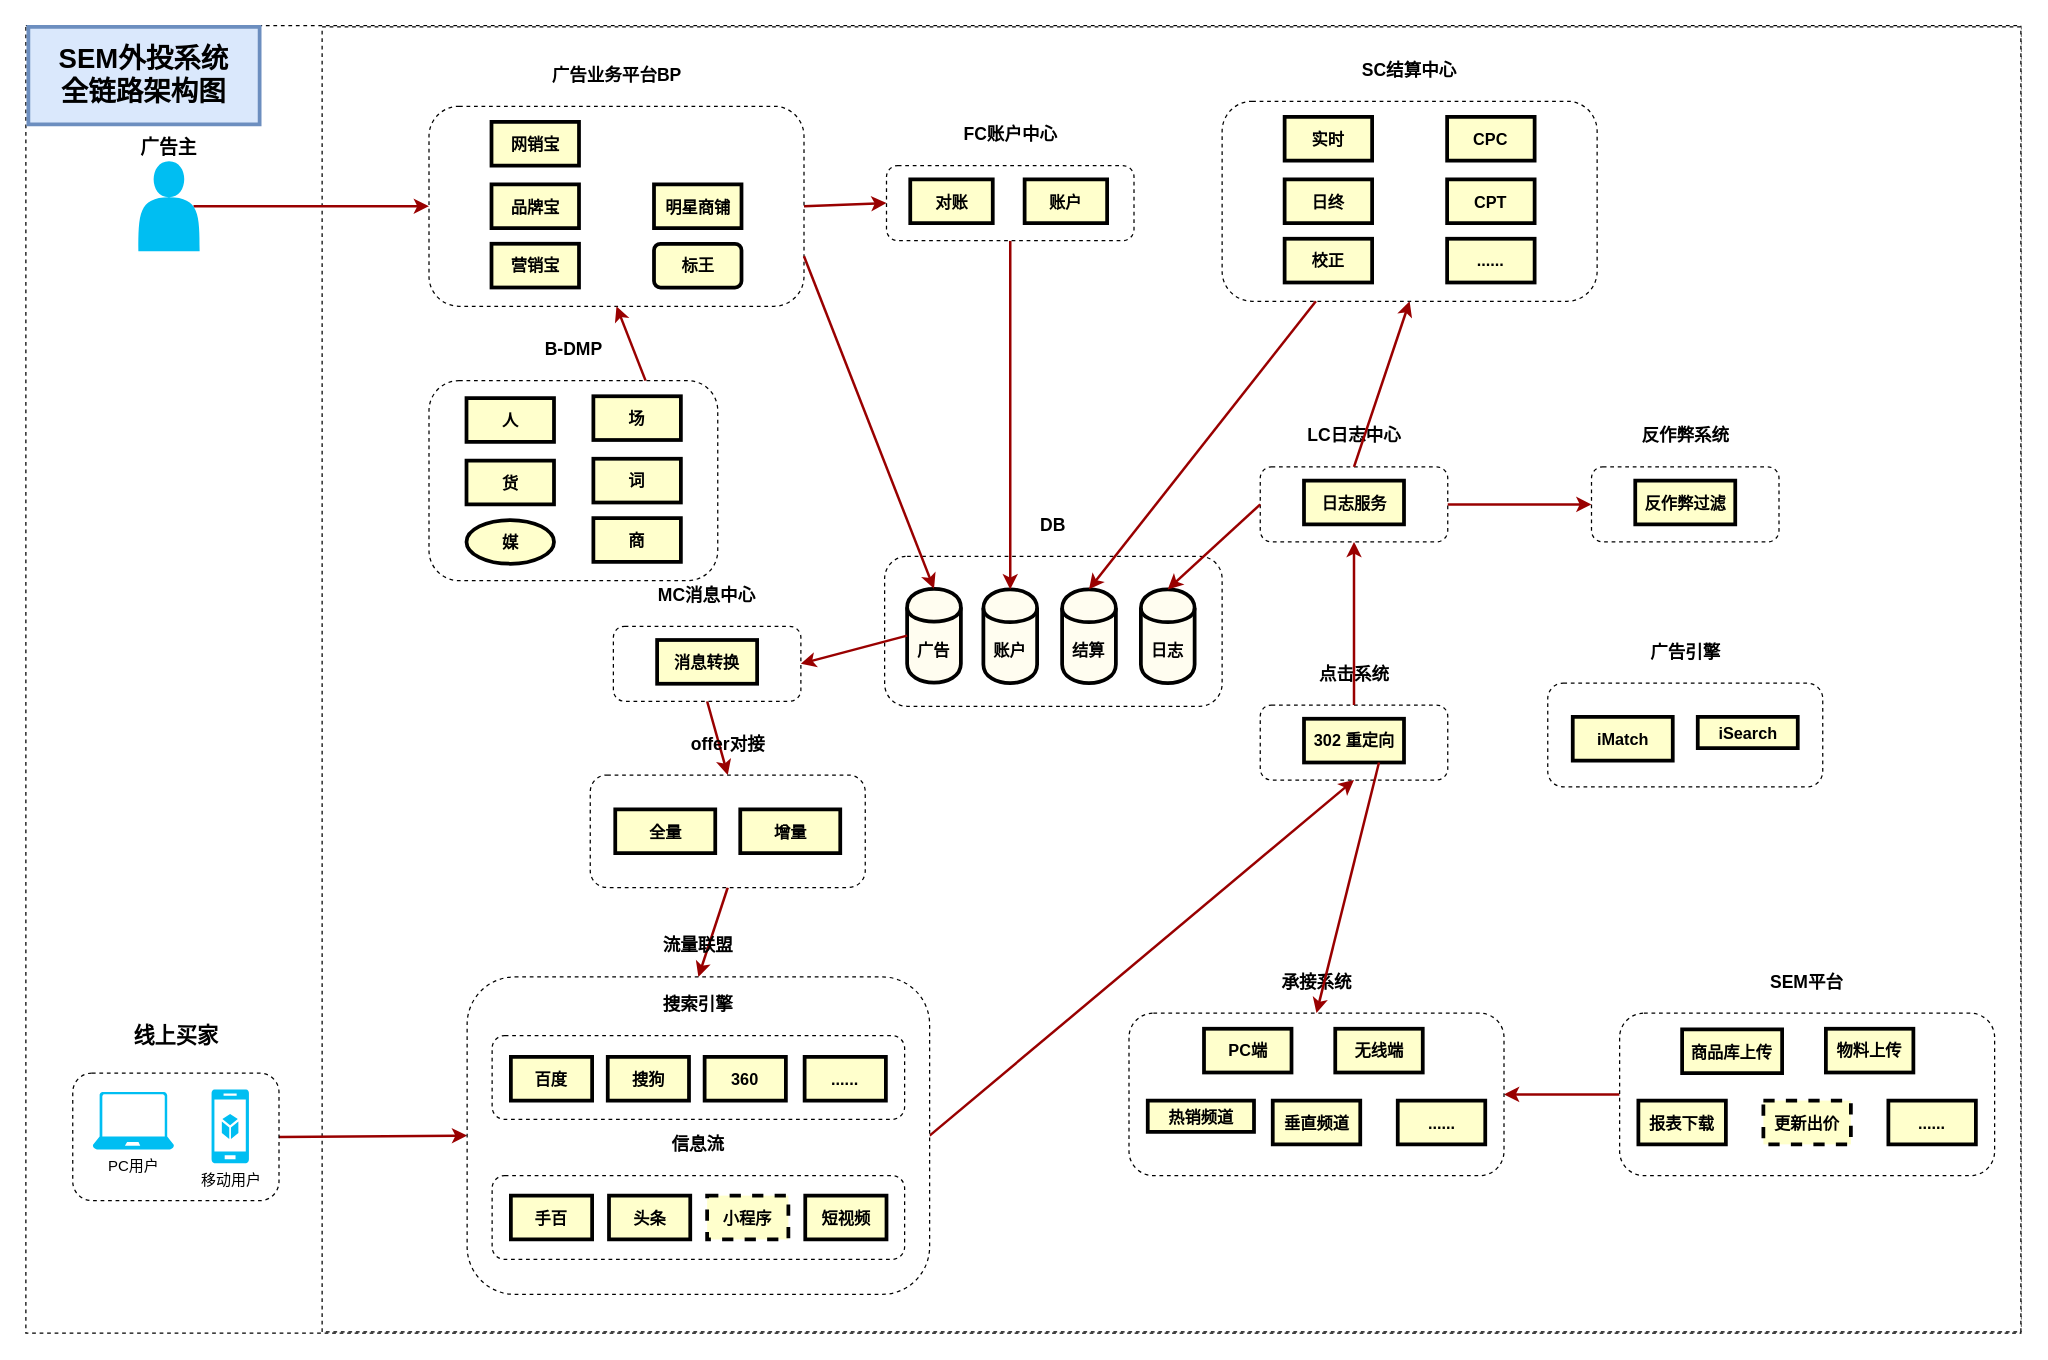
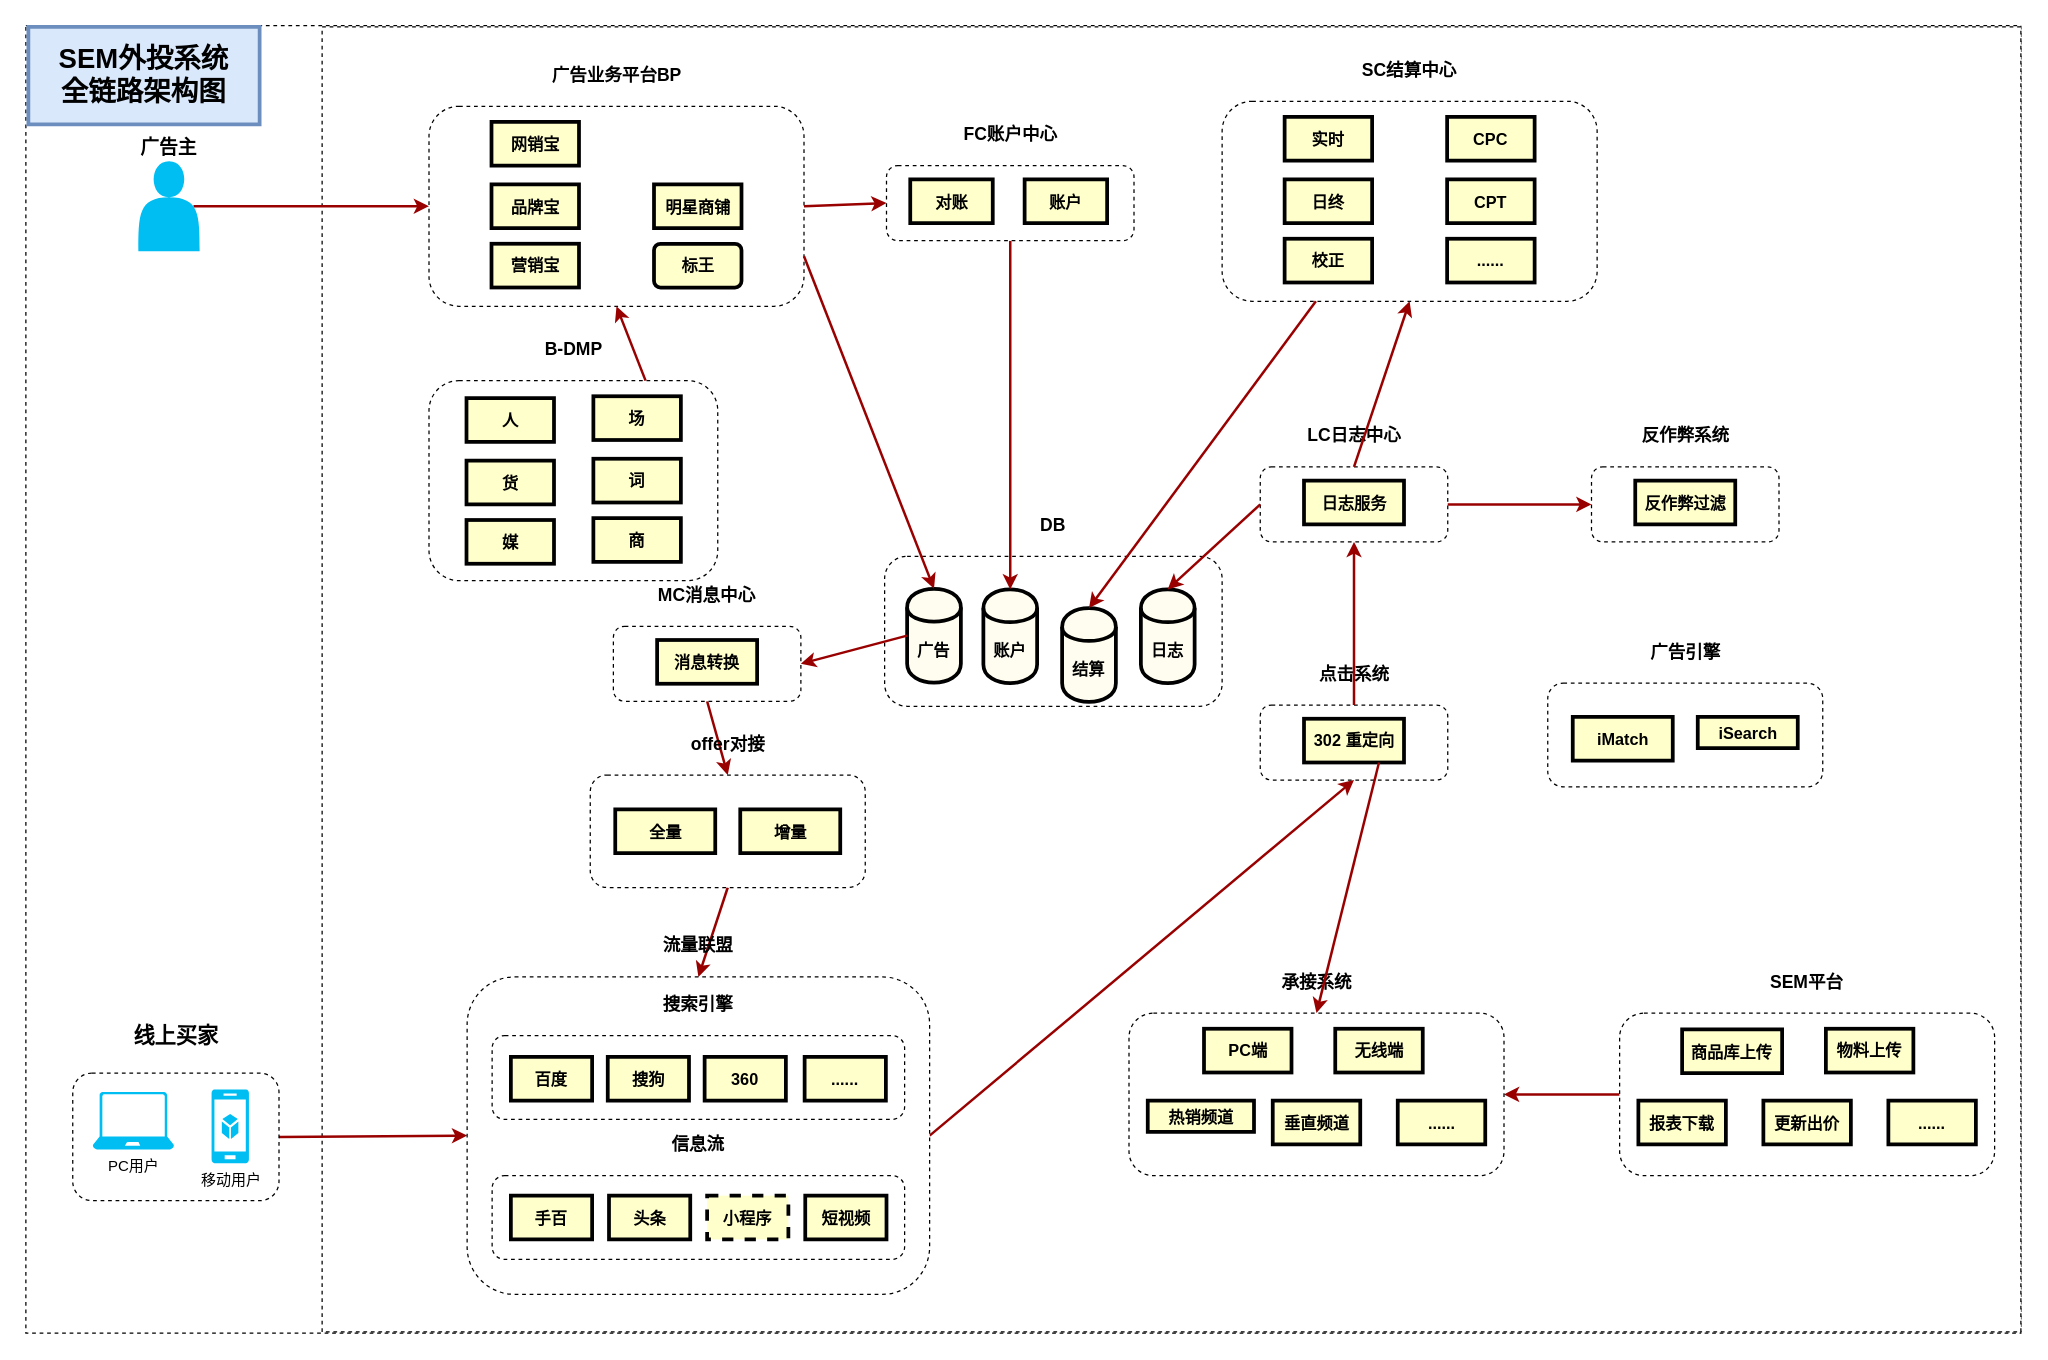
- <mxCell id="56" value="媒" style="ellipse;whiteSpace=wrap;align=center;verticalAlign=middle;fontStyle=1;strokeWidth=3;fillColor=#FFFFCC;fontSize=13;labelBackgroundColor=none;labelBorderColor=none;" vertex="1" parent="1"><mxGeometry x="372.5" y="415.5" width="70" height="35" as="geometry" /></mxCell>
+ <mxCell id="56" value="媒" style="whiteSpace=wrap;align=center;verticalAlign=middle;fontStyle=1;strokeWidth=3;fillColor=#FFFFCC;fontSize=13;labelBackgroundColor=none;labelBorderColor=none;" vertex="1" parent="1"><mxGeometry x="372.5" y="415.5" width="70" height="35" as="geometry" /></mxCell>
- <mxCell id="31" value="结算" style="shape=cylinder;whiteSpace=wrap;html=1;boundedLbl=1;backgroundOutline=1;labelBackgroundColor=none;verticalAlign=middle;fontSize=13;fontStyle=1;strokeWidth=3;fillColor=#FFFDF0;labelBorderColor=none;" vertex="1" parent="1"><mxGeometry x="849" y="471" width="43" height="75" as="geometry" /></mxCell>
+ <mxCell id="31" value="结算" style="shape=cylinder;whiteSpace=wrap;html=1;boundedLbl=1;backgroundOutline=1;labelBackgroundColor=none;verticalAlign=middle;fontSize=13;fontStyle=1;strokeWidth=3;fillColor=#FFFDF0;labelBorderColor=none;" vertex="1" parent="1"><mxGeometry x="849" y="486" width="43" height="75" as="geometry" /></mxCell>
- <mxCell id="74" value="更新出价" style="whiteSpace=wrap;align=center;verticalAlign=middle;fontStyle=1;strokeWidth=3;fillColor=#FFFFCC;fontSize=13;labelBackgroundColor=none;labelBorderColor=none;dashed=1;" vertex="1" parent="1"><mxGeometry x="1410" y="880" width="70" height="35" as="geometry" /></mxCell>
+ <mxCell id="74" value="更新出价" style="whiteSpace=wrap;align=center;verticalAlign=middle;fontStyle=1;strokeWidth=3;fillColor=#FFFFCC;fontSize=13;labelBackgroundColor=none;labelBorderColor=none;" vertex="1" parent="1"><mxGeometry x="1410" y="880" width="70" height="35" as="geometry" /></mxCell>
